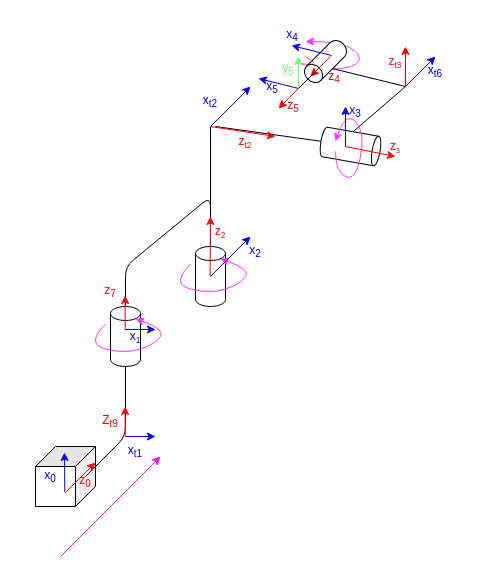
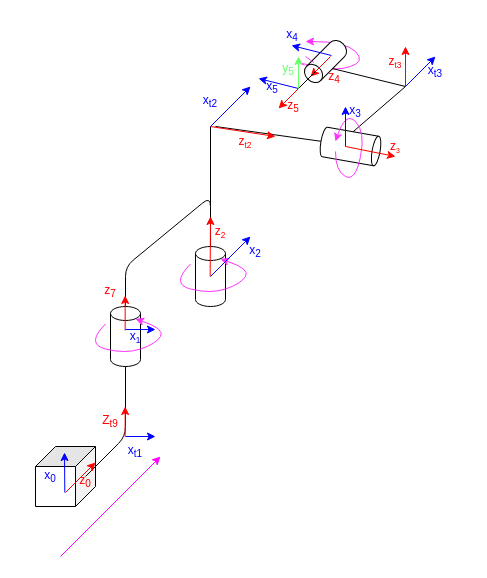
- <mxCell id="48" value="x&lt;sub&gt;t6&lt;/sub&gt;" style="text;html=1;strokeColor=none;fillColor=none;align=center;verticalAlign=middle;whiteSpace=wrap;rounded=0;fontColor=#0000FF;" parent="1" vertex="1"><mxGeometry x="405" y="56" width="60" height="30" as="geometry" /></mxCell>
+ <mxCell id="48" value="x&lt;sub&gt;t3&lt;/sub&gt;" style="text;html=1;strokeColor=none;fillColor=none;align=center;verticalAlign=middle;whiteSpace=wrap;rounded=0;fontColor=#0000FF;" parent="1" vertex="1"><mxGeometry x="405" y="56" width="60" height="30" as="geometry" /></mxCell>
